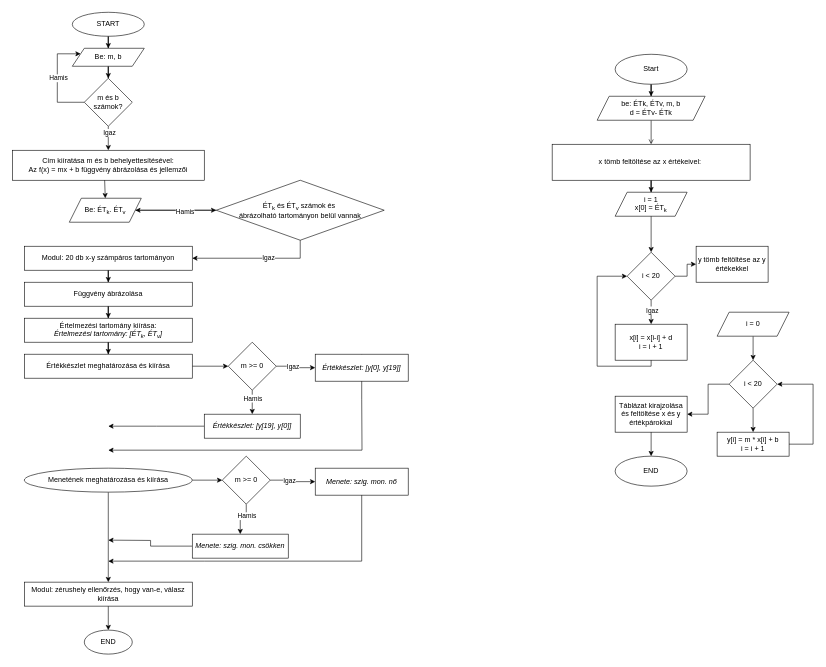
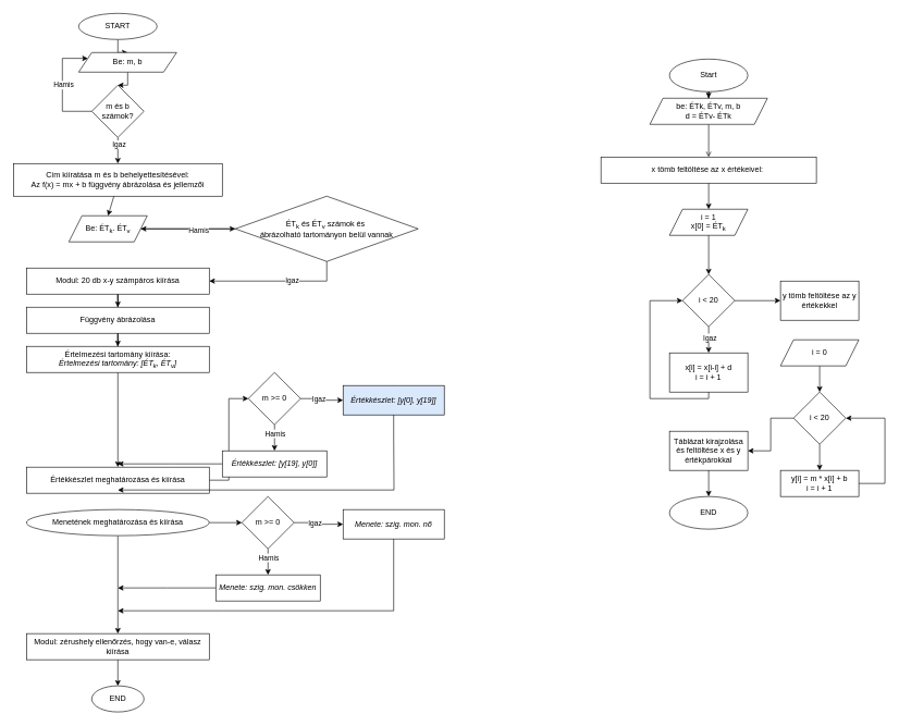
- <mxCell id="5" value="Be: m, b" style="shape=parallelogram;perimeter=parallelogramPerimeter;whiteSpace=wrap;html=1;fixedSize=1;" vertex="1" parent="1"><mxGeometry x="120" y="80" width="120" height="30" as="geometry" /></mxCell>
+ <mxCell id="5" value="Be: m, b" style="shape=parallelogram;perimeter=parallelogramPerimeter;whiteSpace=wrap;html=1;fixedSize=1;" vertex="1" parent="1"><mxGeometry x="120" y="80" width="150" height="30" as="geometry" /></mxCell>
- <mxCell id="44" value="be: ÉTk, ÉTv, m, b&lt;div&gt;d = ÉTv- ÉTk&lt;/div&gt;" style="shape=parallelogram;perimeter=parallelogramPerimeter;whiteSpace=wrap;html=1;fixedSize=1;" vertex="1" parent="1"><mxGeometry x="995" y="160" width="180" height="40" as="geometry" /></mxCell>
+ <mxCell id="44" value="be: ÉTk, ÉTv, m, b&lt;div&gt;d = ÉTv- ÉTk&lt;/div&gt;" style="shape=parallelogram;perimeter=parallelogramPerimeter;whiteSpace=wrap;html=1;fixedSize=1;" vertex="1" parent="1"><mxGeometry x="995" y="150" width="180" height="40" as="geometry" /></mxCell>
- <mxCell id="36" value="x tömb feltöltése az x értékeivel:&amp;nbsp;" style="whiteSpace=wrap;html=1;" vertex="1" parent="1"><mxGeometry x="920" y="240" width="330" height="60" as="geometry" /></mxCell>
+ <mxCell id="36" value="x tömb feltöltése az x értékeivel:&amp;nbsp;" style="whiteSpace=wrap;html=1;" vertex="1" parent="1"><mxGeometry x="920" y="240" width="330" height="40" as="geometry" /></mxCell>
- <mxCell id="12" value="Be: ÉT&lt;sub&gt;k&lt;/sub&gt;.&amp;nbsp;&lt;span style=&quot;background-color: transparent; color: light-dark(rgb(0, 0, 0), rgb(255, 255, 255));&quot;&gt;ÉT&lt;sub&gt;v&lt;/sub&gt;&lt;/span&gt;" style="shape=parallelogram;perimeter=parallelogramPerimeter;whiteSpace=wrap;html=1;fixedSize=1;" vertex="1" parent="1"><mxGeometry x="115" y="330" width="120" height="40" as="geometry" /></mxCell>
+ <mxCell id="12" value="Be: ÉT&lt;sub&gt;k&lt;/sub&gt;.&amp;nbsp;&lt;span style=&quot;background-color: transparent; color: light-dark(rgb(0, 0, 0), rgb(255, 255, 255));&quot;&gt;ÉT&lt;sub&gt;v&lt;/sub&gt;&lt;/span&gt;" style="shape=parallelogram;perimeter=parallelogramPerimeter;whiteSpace=wrap;html=1;fixedSize=1;" vertex="1" parent="1"><mxGeometry x="105" y="330" width="120" height="40" as="geometry" /></mxCell>
- <mxCell id="15" value="Modul: 20 db x-y számpáros tartományon" style="whiteSpace=wrap;html=1;" vertex="1" parent="1"><mxGeometry x="40" y="410" width="280" height="40" as="geometry" /></mxCell>
+ <mxCell id="15" value="Modul: 20 db x-y számpáros kiírása" style="whiteSpace=wrap;html=1;" vertex="1" parent="1"><mxGeometry x="40" y="410" width="280" height="40" as="geometry" /></mxCell>
- <mxCell id="47" value="y tömb feltöltése az y értékekkel" style="rounded=0;whiteSpace=wrap;html=1;" vertex="1" parent="1"><mxGeometry x="1160" y="410" width="120" height="60" as="geometry" /></mxCell>
+ <mxCell id="47" value="y tömb feltöltése az y értékekkel" style="rounded=0;whiteSpace=wrap;html=1;" vertex="1" parent="1"><mxGeometry x="1195" y="430" width="120" height="60" as="geometry" /></mxCell>
- <mxCell id="22" value="Értékkészlet meghatározása és kiírása" style="whiteSpace=wrap;html=1;" vertex="1" parent="1"><mxGeometry x="40" y="590" width="280" height="40" as="geometry" /></mxCell>
+ <mxCell id="22" value="Értékkészlet meghatározása és kiírása" style="whiteSpace=wrap;html=1;" vertex="1" parent="1"><mxGeometry x="40" y="715" width="280" height="40" as="geometry" /></mxCell>
- <mxCell id="64" value="&lt;div&gt;&lt;i&gt;Értékkészlet: [y[0], y[19]]&lt;/i&gt;&lt;/div&gt;" style="whiteSpace=wrap;html=1;" vertex="1" parent="1"><mxGeometry x="525" y="590" width="155" height="45" as="geometry" /></mxCell>
+ <mxCell id="64" value="&lt;div&gt;&lt;i&gt;Értékkészlet: [y[0], y[19]]&lt;/i&gt;&lt;/div&gt;" style="whiteSpace=wrap;html=1;fillColor=#dae8fc;" vertex="1" parent="1"><mxGeometry x="525" y="590" width="155" height="45" as="geometry" /></mxCell>
- <mxCell id="75" value="&lt;i&gt;Menete: szig. mon. csökken&lt;/i&gt;" style="whiteSpace=wrap;html=1;" vertex="1" parent="1"><mxGeometry x="320" y="890" width="160" height="40" as="geometry" /></mxCell>
+ <mxCell id="75" value="&lt;i&gt;Menete: szig. mon. csökken&lt;/i&gt;" style="whiteSpace=wrap;html=1;" vertex="1" parent="1"><mxGeometry x="330" y="880" width="160" height="40" as="geometry" /></mxCell>
